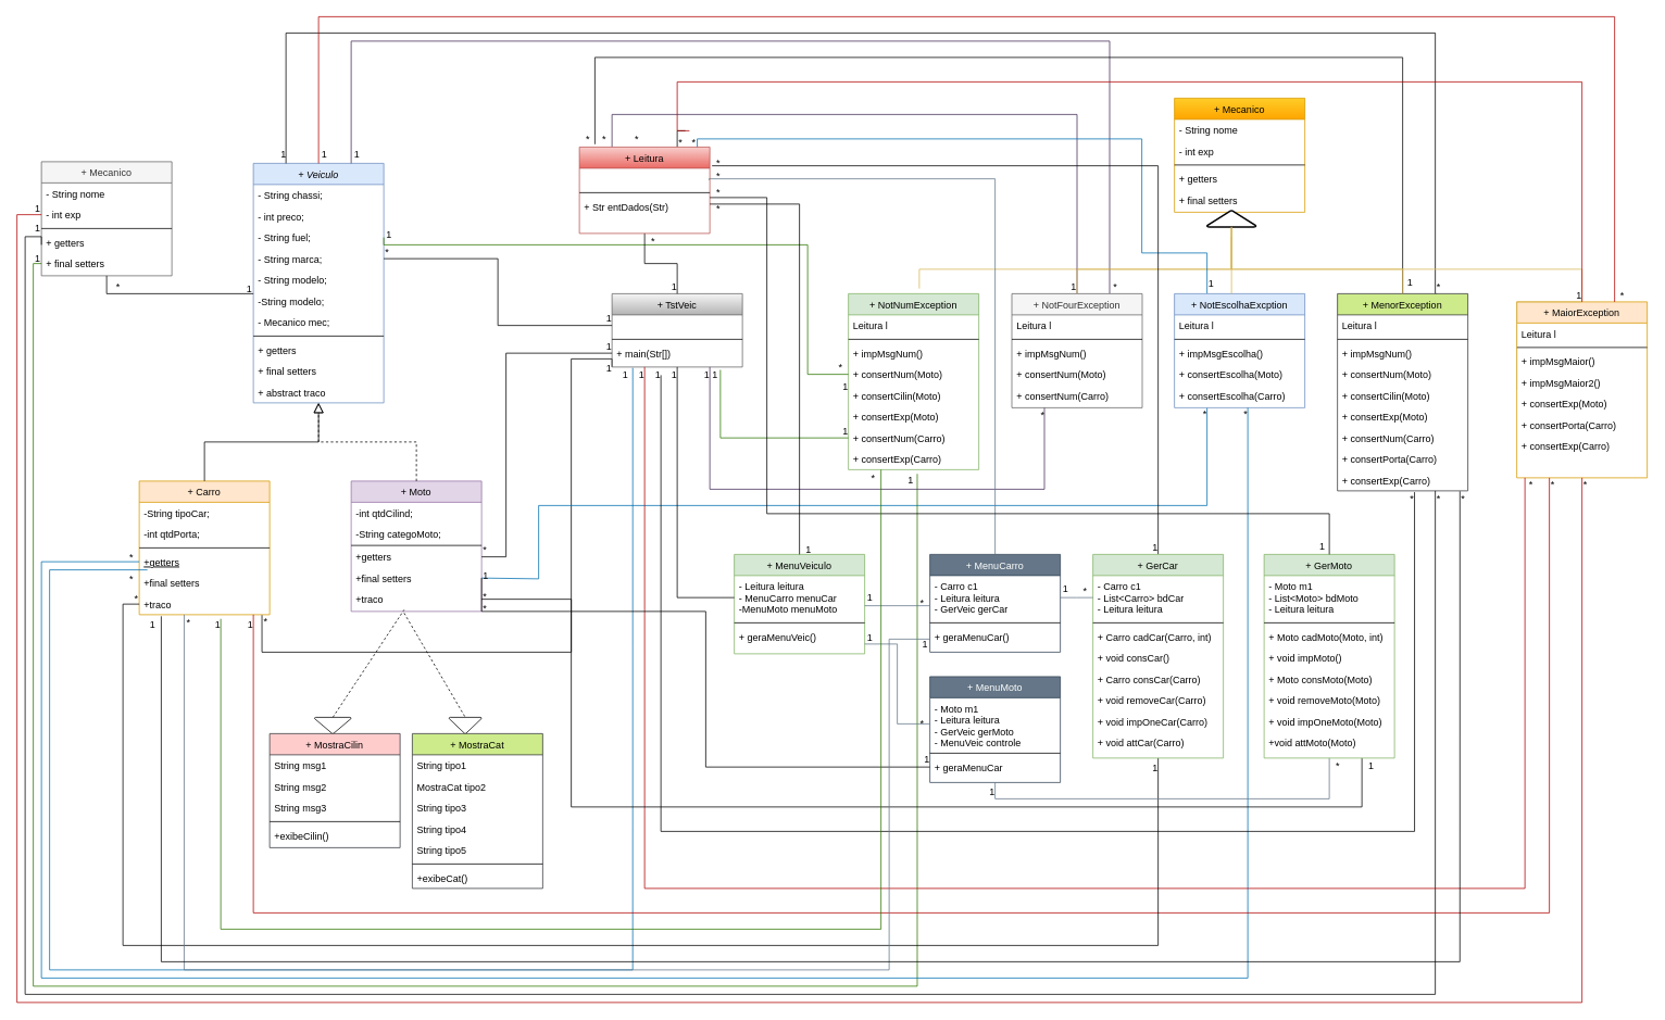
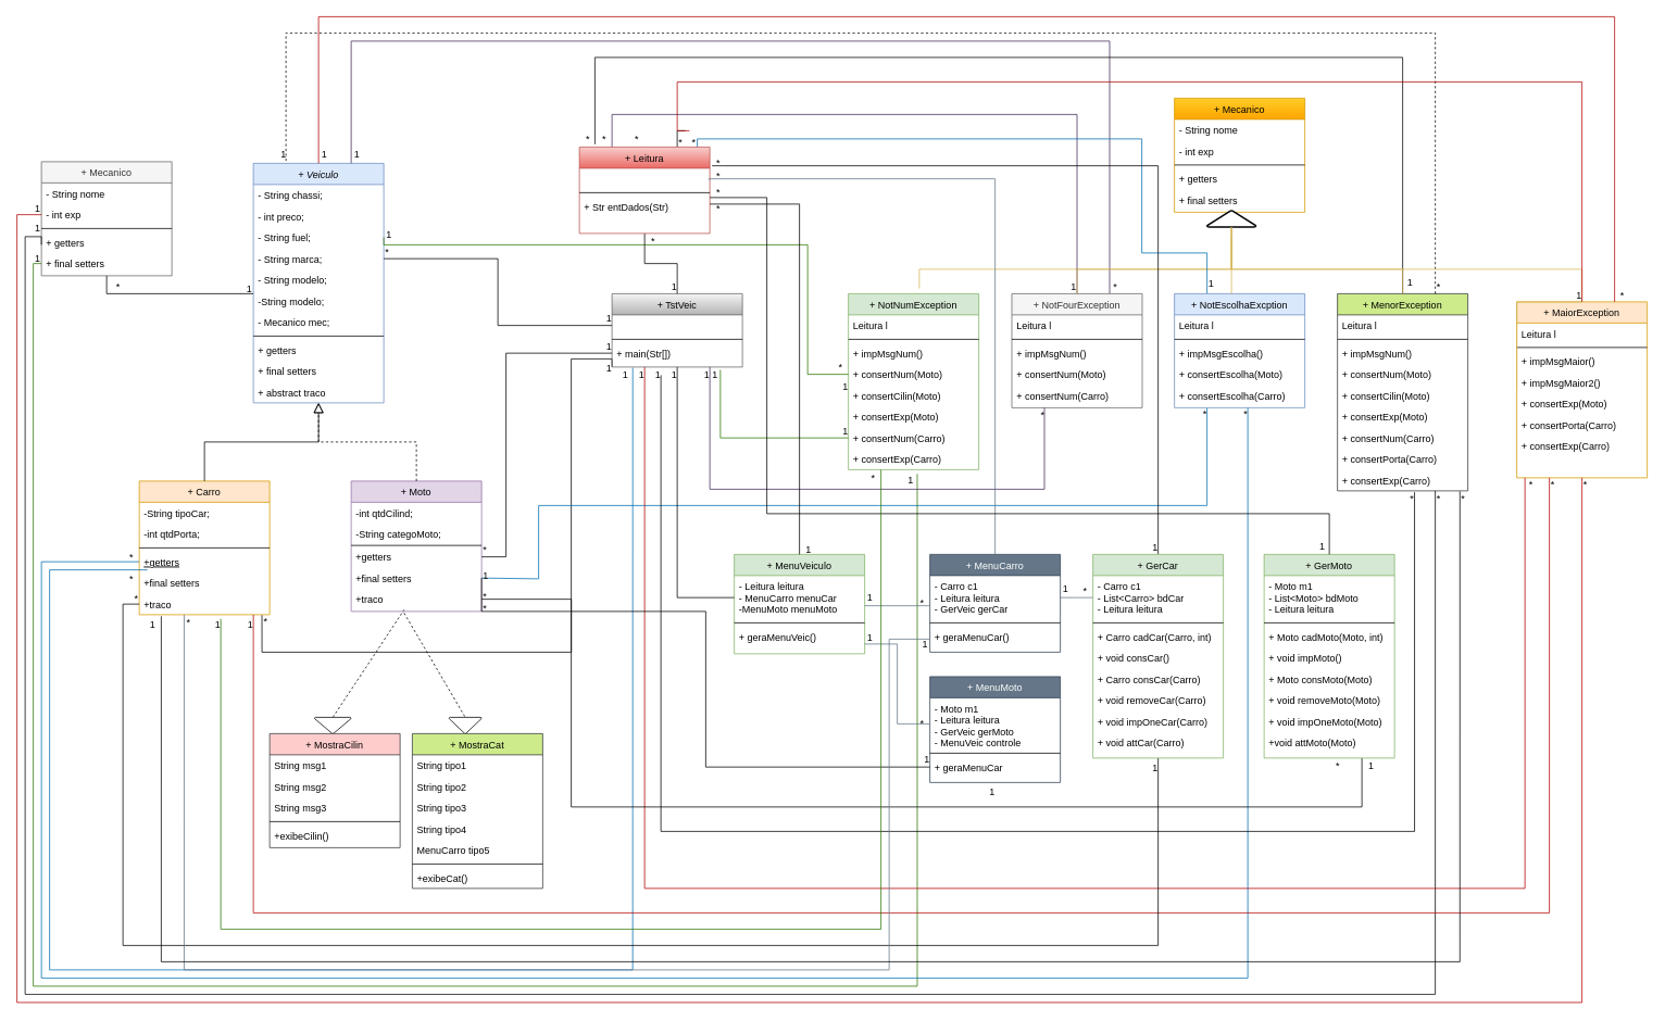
- <mxCell id="113" style="edgeStyle=orthogonalEdgeStyle;rounded=0;orthogonalLoop=1;jettySize=auto;html=1;exitX=0.75;exitY=0;exitDx=0;exitDy=0;entryX=0.25;entryY=0;entryDx=0;entryDy=0;fontSize=12;endArrow=none;endFill=0;" edge="1" parent="1" source="114" target="2"><mxGeometry relative="1" as="geometry"><Array as="points"><mxPoint x="1760" y="40" /><mxPoint x="350" y="40" /></Array></mxGeometry></mxCell>
+ <mxCell id="113" style="edgeStyle=orthogonalEdgeStyle;rounded=0;orthogonalLoop=1;jettySize=auto;html=1;exitX=0.75;exitY=0;exitDx=0;exitDy=0;entryX=0.25;entryY=0;entryDx=0;entryDy=0;fontSize=12;endArrow=none;endFill=0;dashed=1;" edge="1" parent="1" source="114" target="2"><mxGeometry relative="1" as="geometry"><Array as="points"><mxPoint x="1760" y="40" /><mxPoint x="350" y="40" /></Array></mxGeometry></mxCell>
- <mxCell id="60" value="MostraCat tipo2" style="text;align=left;verticalAlign=top;spacingLeft=4;spacingRight=4;overflow=hidden;rotatable=0;points=[[0,0.5],[1,0.5]];portConstraint=eastwest;fontStyle=0" parent="58" vertex="1"><mxGeometry y="52" width="160" height="26" as="geometry" /></mxCell>
+ <mxCell id="60" value="String tipo2" style="text;align=left;verticalAlign=top;spacingLeft=4;spacingRight=4;overflow=hidden;rotatable=0;points=[[0,0.5],[1,0.5]];portConstraint=eastwest;fontStyle=0" parent="58" vertex="1"><mxGeometry y="52" width="160" height="26" as="geometry" /></mxCell>
- <mxCell id="173" style="edgeStyle=orthogonalEdgeStyle;rounded=0;orthogonalLoop=1;jettySize=auto;html=1;entryX=0.5;entryY=1;entryDx=0;entryDy=0;startArrow=none;startFill=0;endArrow=none;endFill=0;strokeWidth=1;strokeColor=#647687;" parent="1" source="175" target="150" edge="1"><mxGeometry relative="1" as="geometry"><Array as="points"><mxPoint x="1630" y="980" /><mxPoint x="1220" y="980" /></Array></mxGeometry></mxCell>
- <mxCell id="63" value="String tipo5" style="text;align=left;verticalAlign=top;spacingLeft=4;spacingRight=4;overflow=hidden;rotatable=0;points=[[0,0.5],[1,0.5]];portConstraint=eastwest;" parent="58" vertex="1"><mxGeometry y="130" width="160" height="26" as="geometry" /></mxCell>
+ <mxCell id="63" value="MenuCarro tipo5" style="text;align=left;verticalAlign=top;spacingLeft=4;spacingRight=4;overflow=hidden;rotatable=0;points=[[0,0.5],[1,0.5]];portConstraint=eastwest;" parent="58" vertex="1"><mxGeometry y="130" width="160" height="26" as="geometry" /></mxCell>
